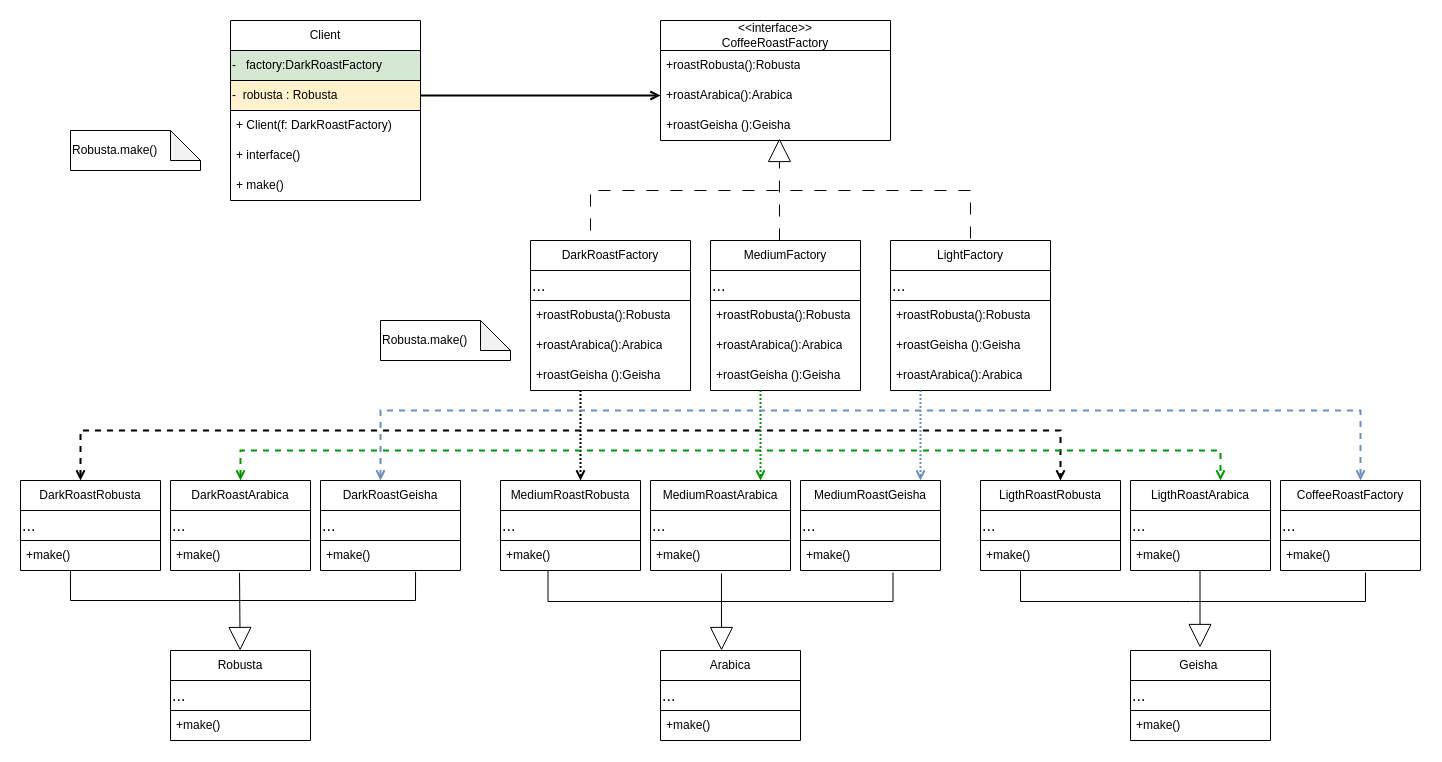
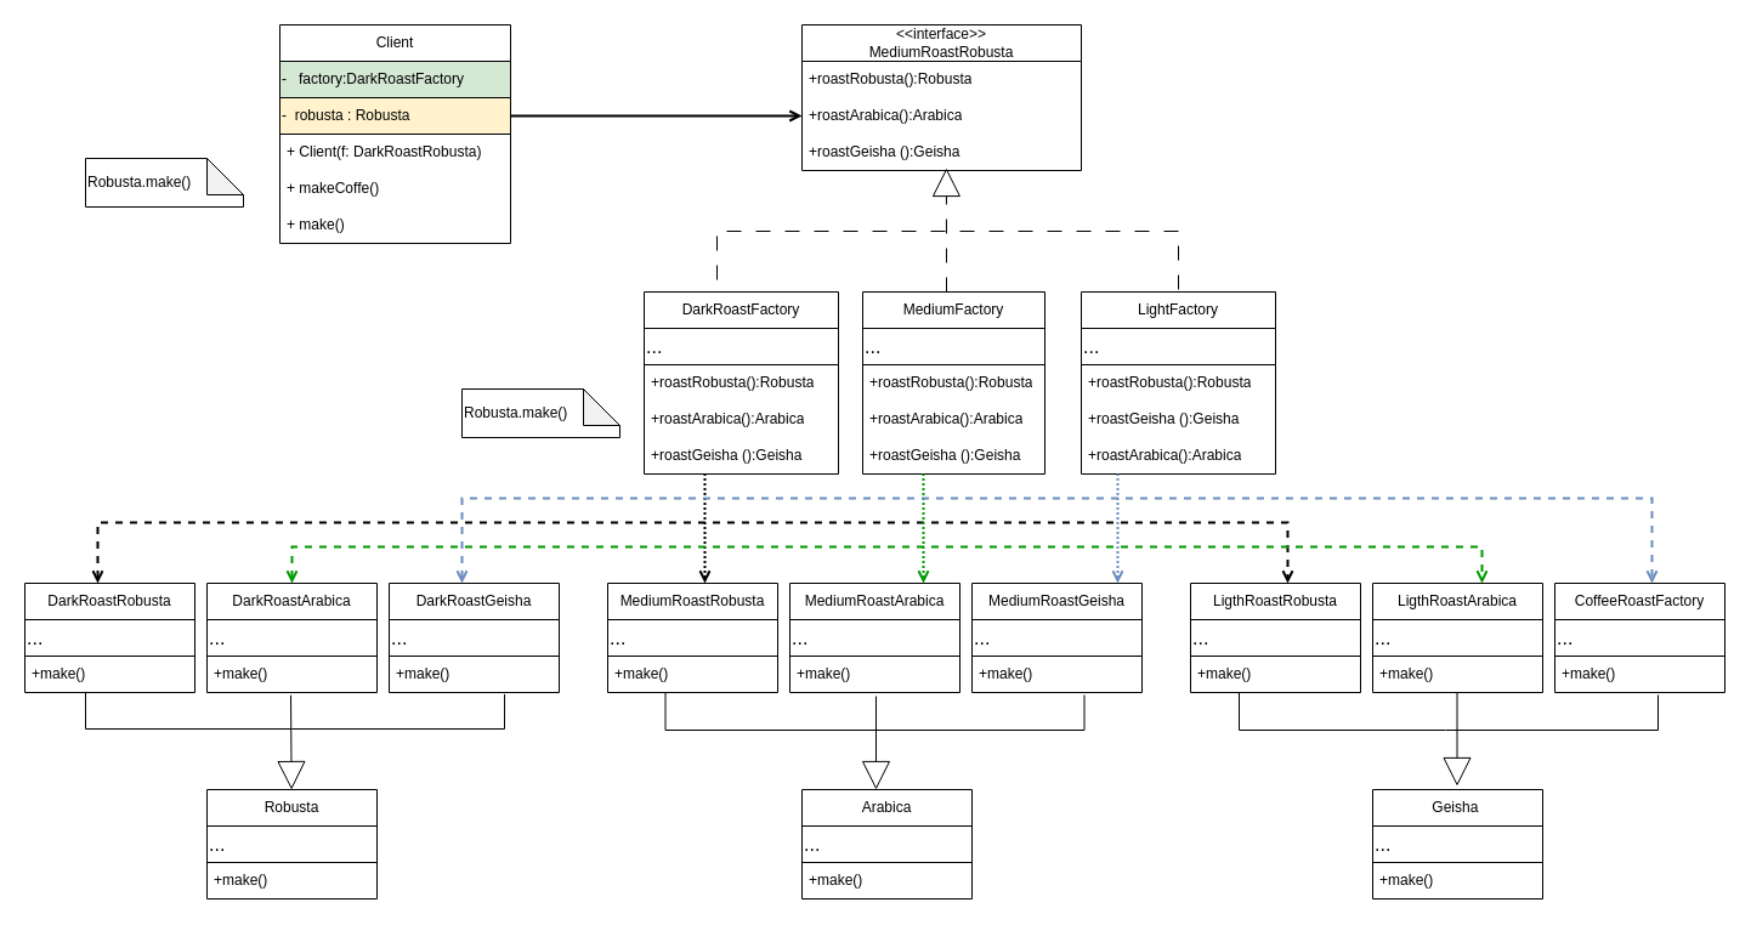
- <mxCell id="2" value="&amp;lt;&amp;lt;interface&amp;gt;&amp;gt;&lt;br&gt;CoffeeRoastFactory" style="swimlane;fontStyle=0;childLayout=stackLayout;horizontal=1;startSize=30;horizontalStack=0;resizeParent=1;resizeParentMax=0;resizeLast=0;collapsible=1;marginBottom=0;whiteSpace=wrap;html=1;" parent="1" vertex="1"><mxGeometry x="660" y="20" width="230" height="120" as="geometry" /></mxCell>
+ <mxCell id="2" value="&amp;lt;&amp;lt;interface&amp;gt;&amp;gt;&lt;br&gt;MediumRoastRobusta" style="swimlane;fontStyle=0;childLayout=stackLayout;horizontal=1;startSize=30;horizontalStack=0;resizeParent=1;resizeParentMax=0;resizeLast=0;collapsible=1;marginBottom=0;whiteSpace=wrap;html=1;" parent="1" vertex="1"><mxGeometry x="660" y="20" width="230" height="120" as="geometry" /></mxCell>
- <mxCell id="9" value="+ Client(f: DarkRoastFactory)" style="text;strokeColor=none;fillColor=none;align=left;verticalAlign=middle;spacingLeft=4;spacingRight=4;overflow=hidden;points=[[0,0.5],[1,0.5]];portConstraint=eastwest;rotatable=0;whiteSpace=wrap;html=1;" parent="6" vertex="1"><mxGeometry y="90" width="190" height="30" as="geometry" /></mxCell>
+ <mxCell id="9" value="+ Client(f: DarkRoastRobusta)" style="text;strokeColor=none;fillColor=none;align=left;verticalAlign=middle;spacingLeft=4;spacingRight=4;overflow=hidden;points=[[0,0.5],[1,0.5]];portConstraint=eastwest;rotatable=0;whiteSpace=wrap;html=1;" parent="6" vertex="1"><mxGeometry y="90" width="190" height="30" as="geometry" /></mxCell>
- <mxCell id="10" value="+ interface()" style="text;strokeColor=none;fillColor=none;align=left;verticalAlign=middle;spacingLeft=4;spacingRight=4;overflow=hidden;points=[[0,0.5],[1,0.5]];portConstraint=eastwest;rotatable=0;whiteSpace=wrap;html=1;" parent="6" vertex="1"><mxGeometry y="120" width="190" height="30" as="geometry" /></mxCell>
+ <mxCell id="10" value="+ makeCoffe()" style="text;strokeColor=none;fillColor=none;align=left;verticalAlign=middle;spacingLeft=4;spacingRight=4;overflow=hidden;points=[[0,0.5],[1,0.5]];portConstraint=eastwest;rotatable=0;whiteSpace=wrap;html=1;" parent="6" vertex="1"><mxGeometry y="120" width="190" height="30" as="geometry" /></mxCell>
